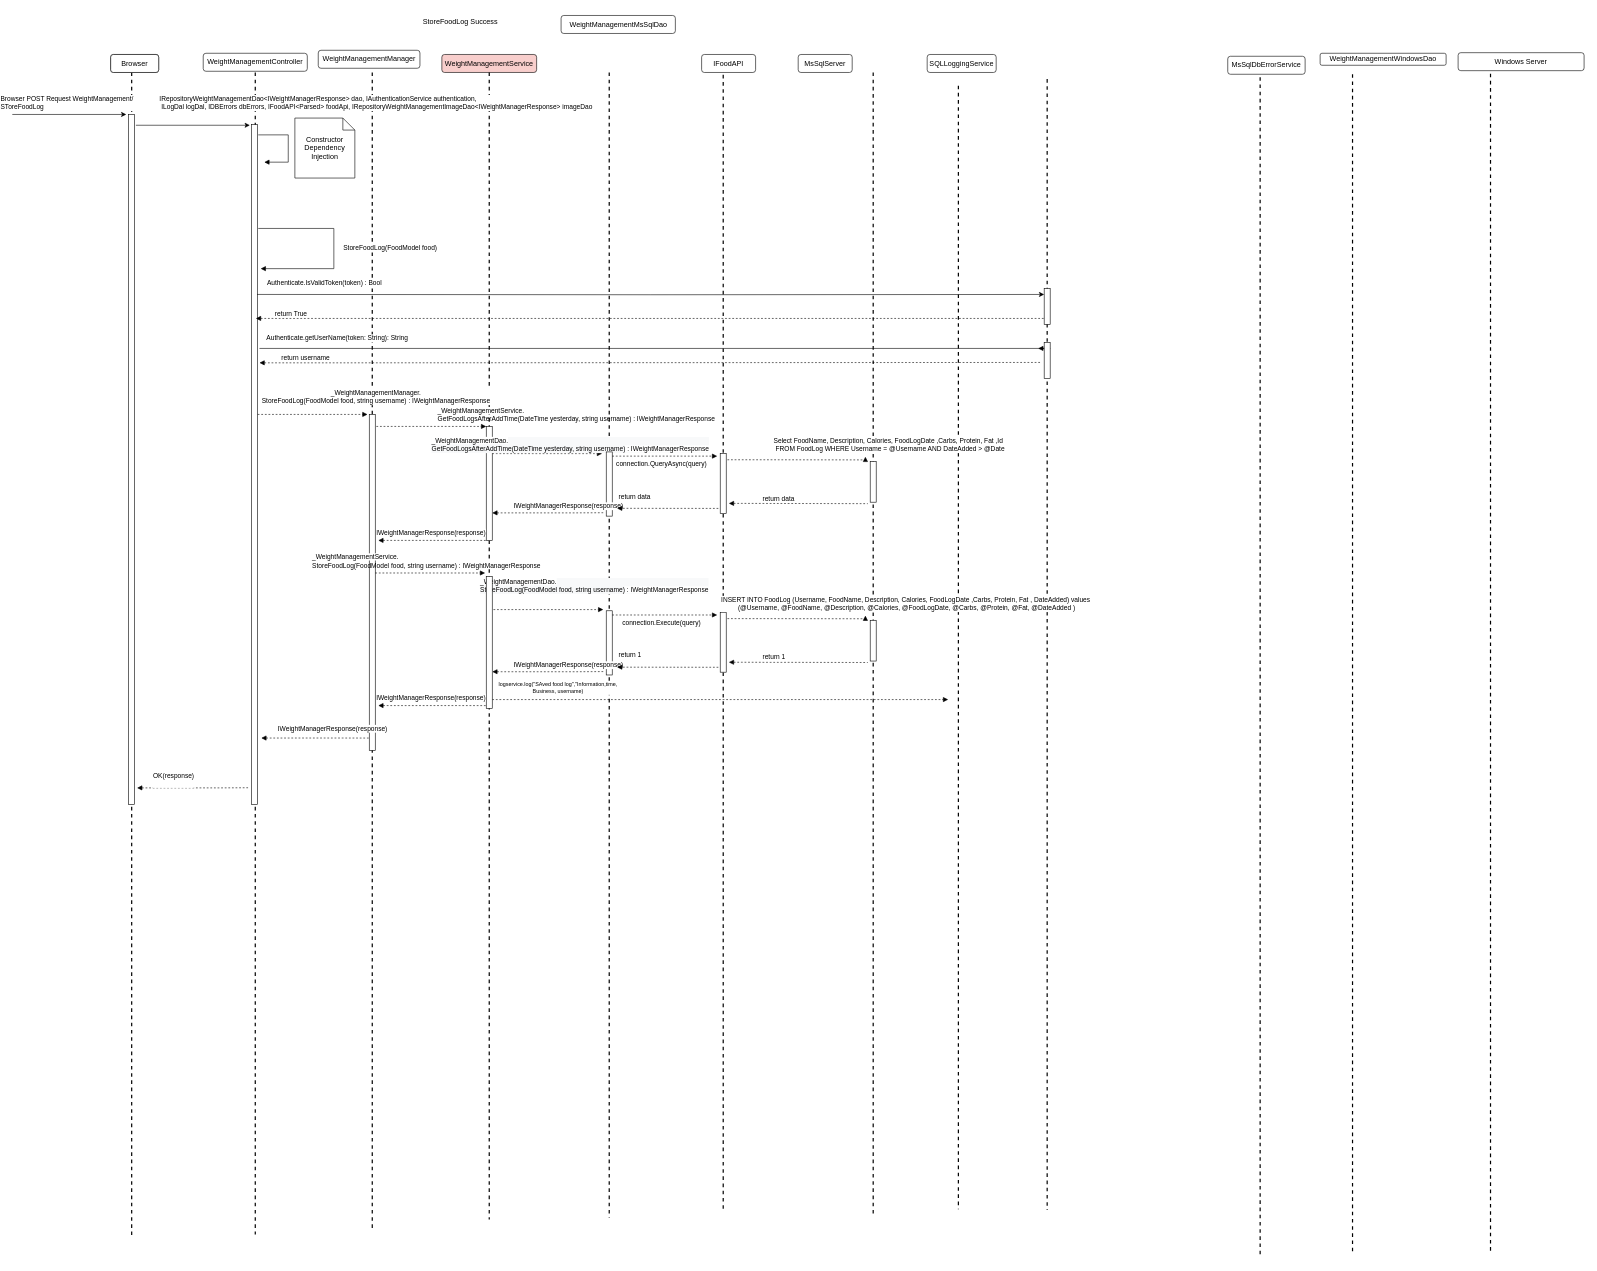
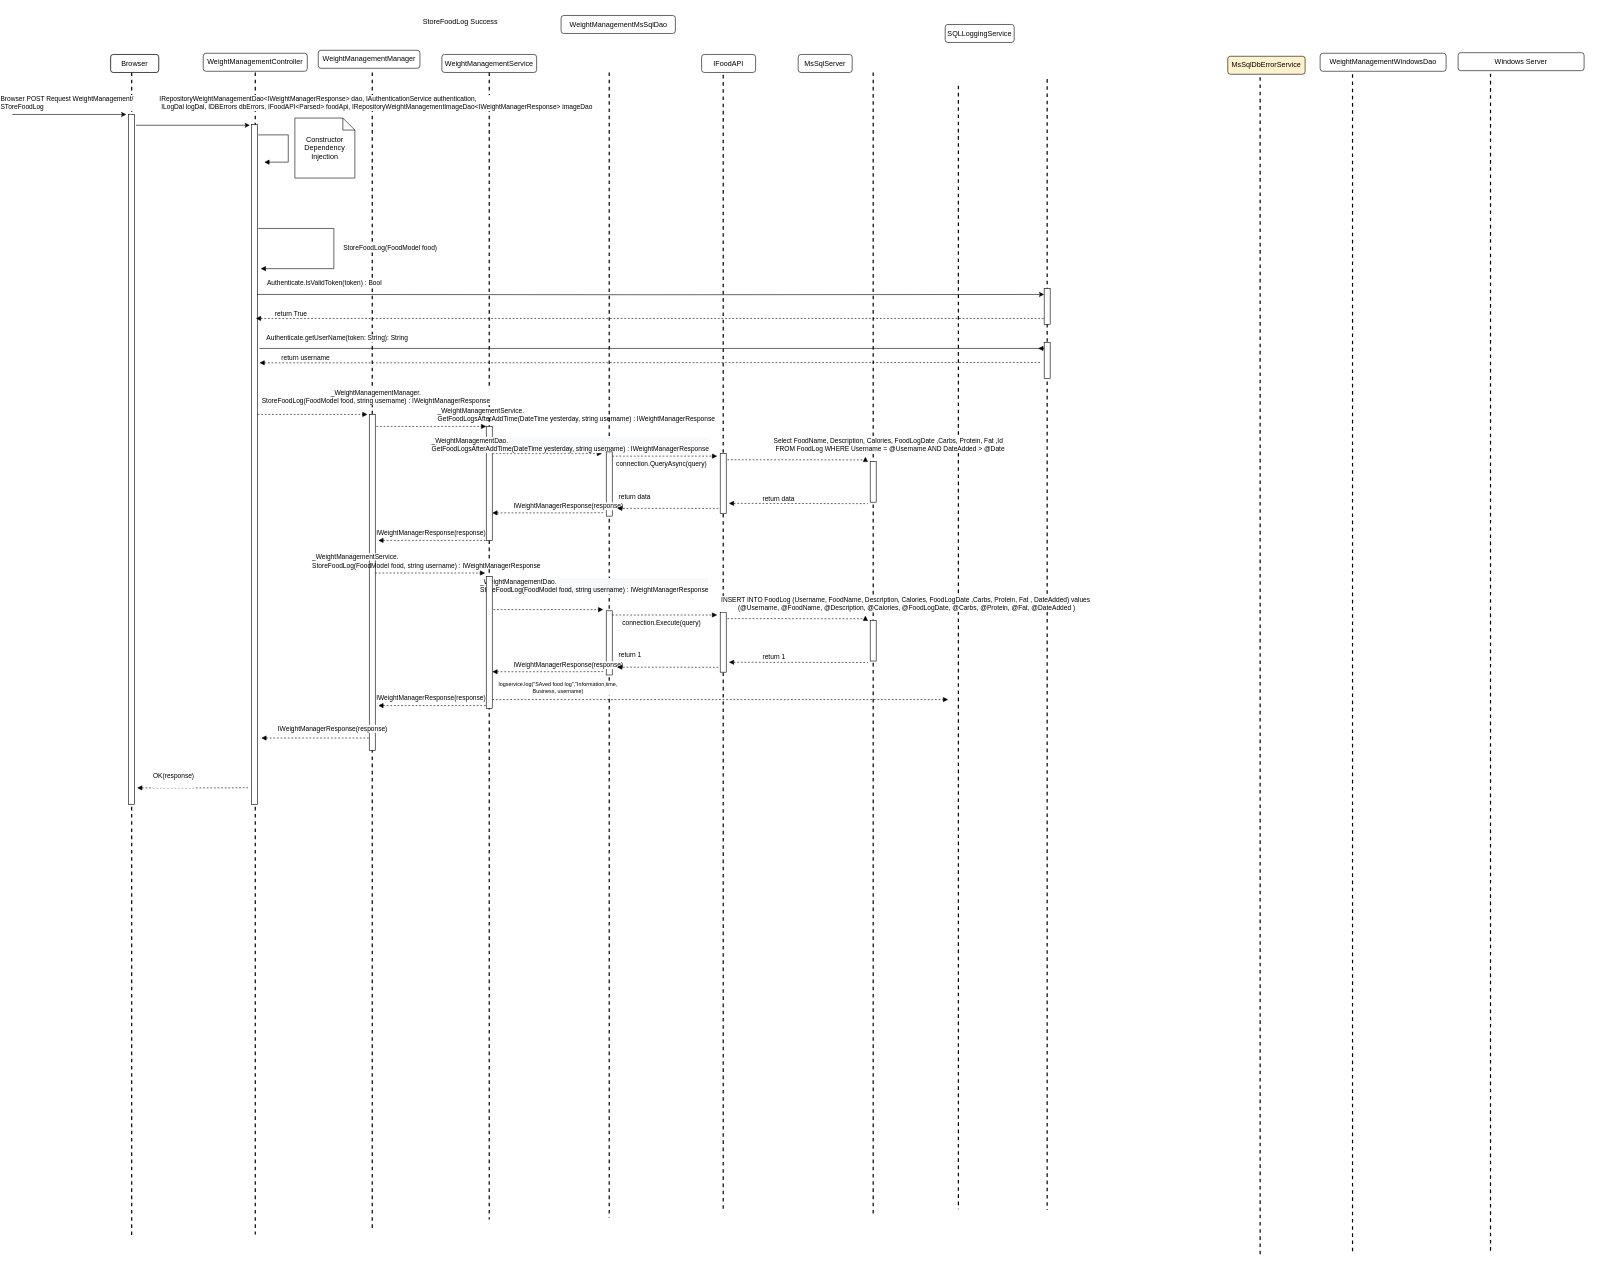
- <mxCell id="51" value="WeightManagementWindowsDao" style="rounded=1;whiteSpace=wrap;html=1;" vertex="1" parent="1"><mxGeometry x="2200" y="88" width="210" height="20" as="geometry" /></mxCell>
+ <mxCell id="51" value="WeightManagementWindowsDao" style="rounded=1;whiteSpace=wrap;html=1;" vertex="1" parent="1"><mxGeometry x="2200" y="88" width="210" height="30" as="geometry" /></mxCell>
- <mxCell id="3" value="WeightManagementService" style="rounded=1;whiteSpace=wrap;html=1;fillColor=#f8cecc;" vertex="1" parent="1"><mxGeometry x="736" y="90" width="158" height="30" as="geometry" /></mxCell>
+ <mxCell id="3" value="WeightManagementService" style="rounded=1;whiteSpace=wrap;html=1;" vertex="1" parent="1"><mxGeometry x="736" y="90" width="158" height="30" as="geometry" /></mxCell>
- <mxCell id="13" value="SQLLoggingService" style="rounded=1;whiteSpace=wrap;html=1;" vertex="1" parent="1"><mxGeometry x="1545" y="90" width="115" height="30" as="geometry" /></mxCell>
+ <mxCell id="13" value="SQLLoggingService" style="rounded=1;whiteSpace=wrap;html=1;" vertex="1" parent="1"><mxGeometry x="1575" y="40" width="115" height="30" as="geometry" /></mxCell>
- <mxCell id="37" value="MsSqlDbErrorService" style="rounded=1;whiteSpace=wrap;html=1;" vertex="1" parent="1"><mxGeometry x="2046" y="93" width="129" height="30" as="geometry" /></mxCell>
+ <mxCell id="37" value="MsSqlDbErrorService" style="rounded=1;whiteSpace=wrap;html=1;fillColor=#fff2cc;" vertex="1" parent="1"><mxGeometry x="2046" y="93" width="129" height="30" as="geometry" /></mxCell>
